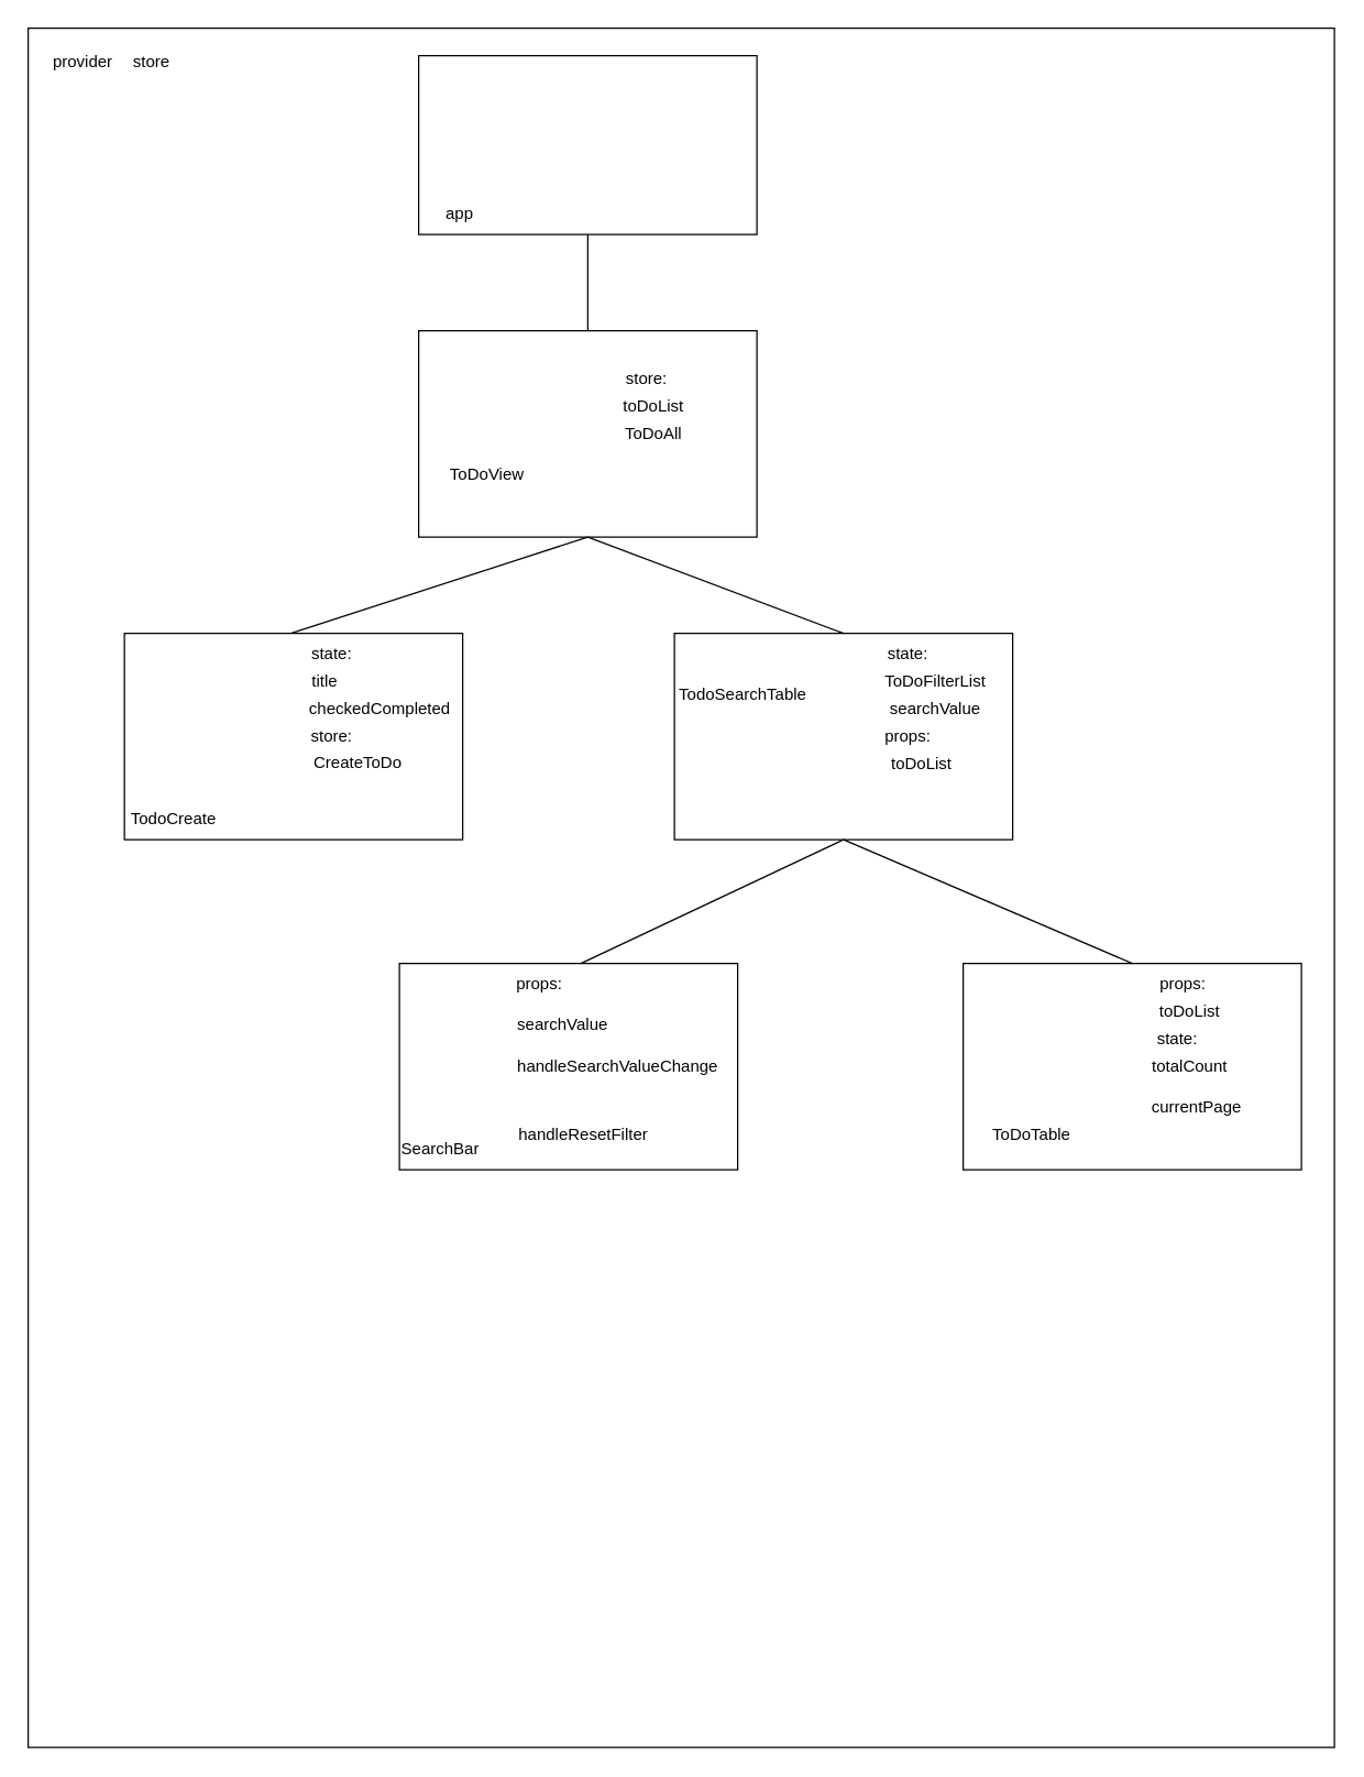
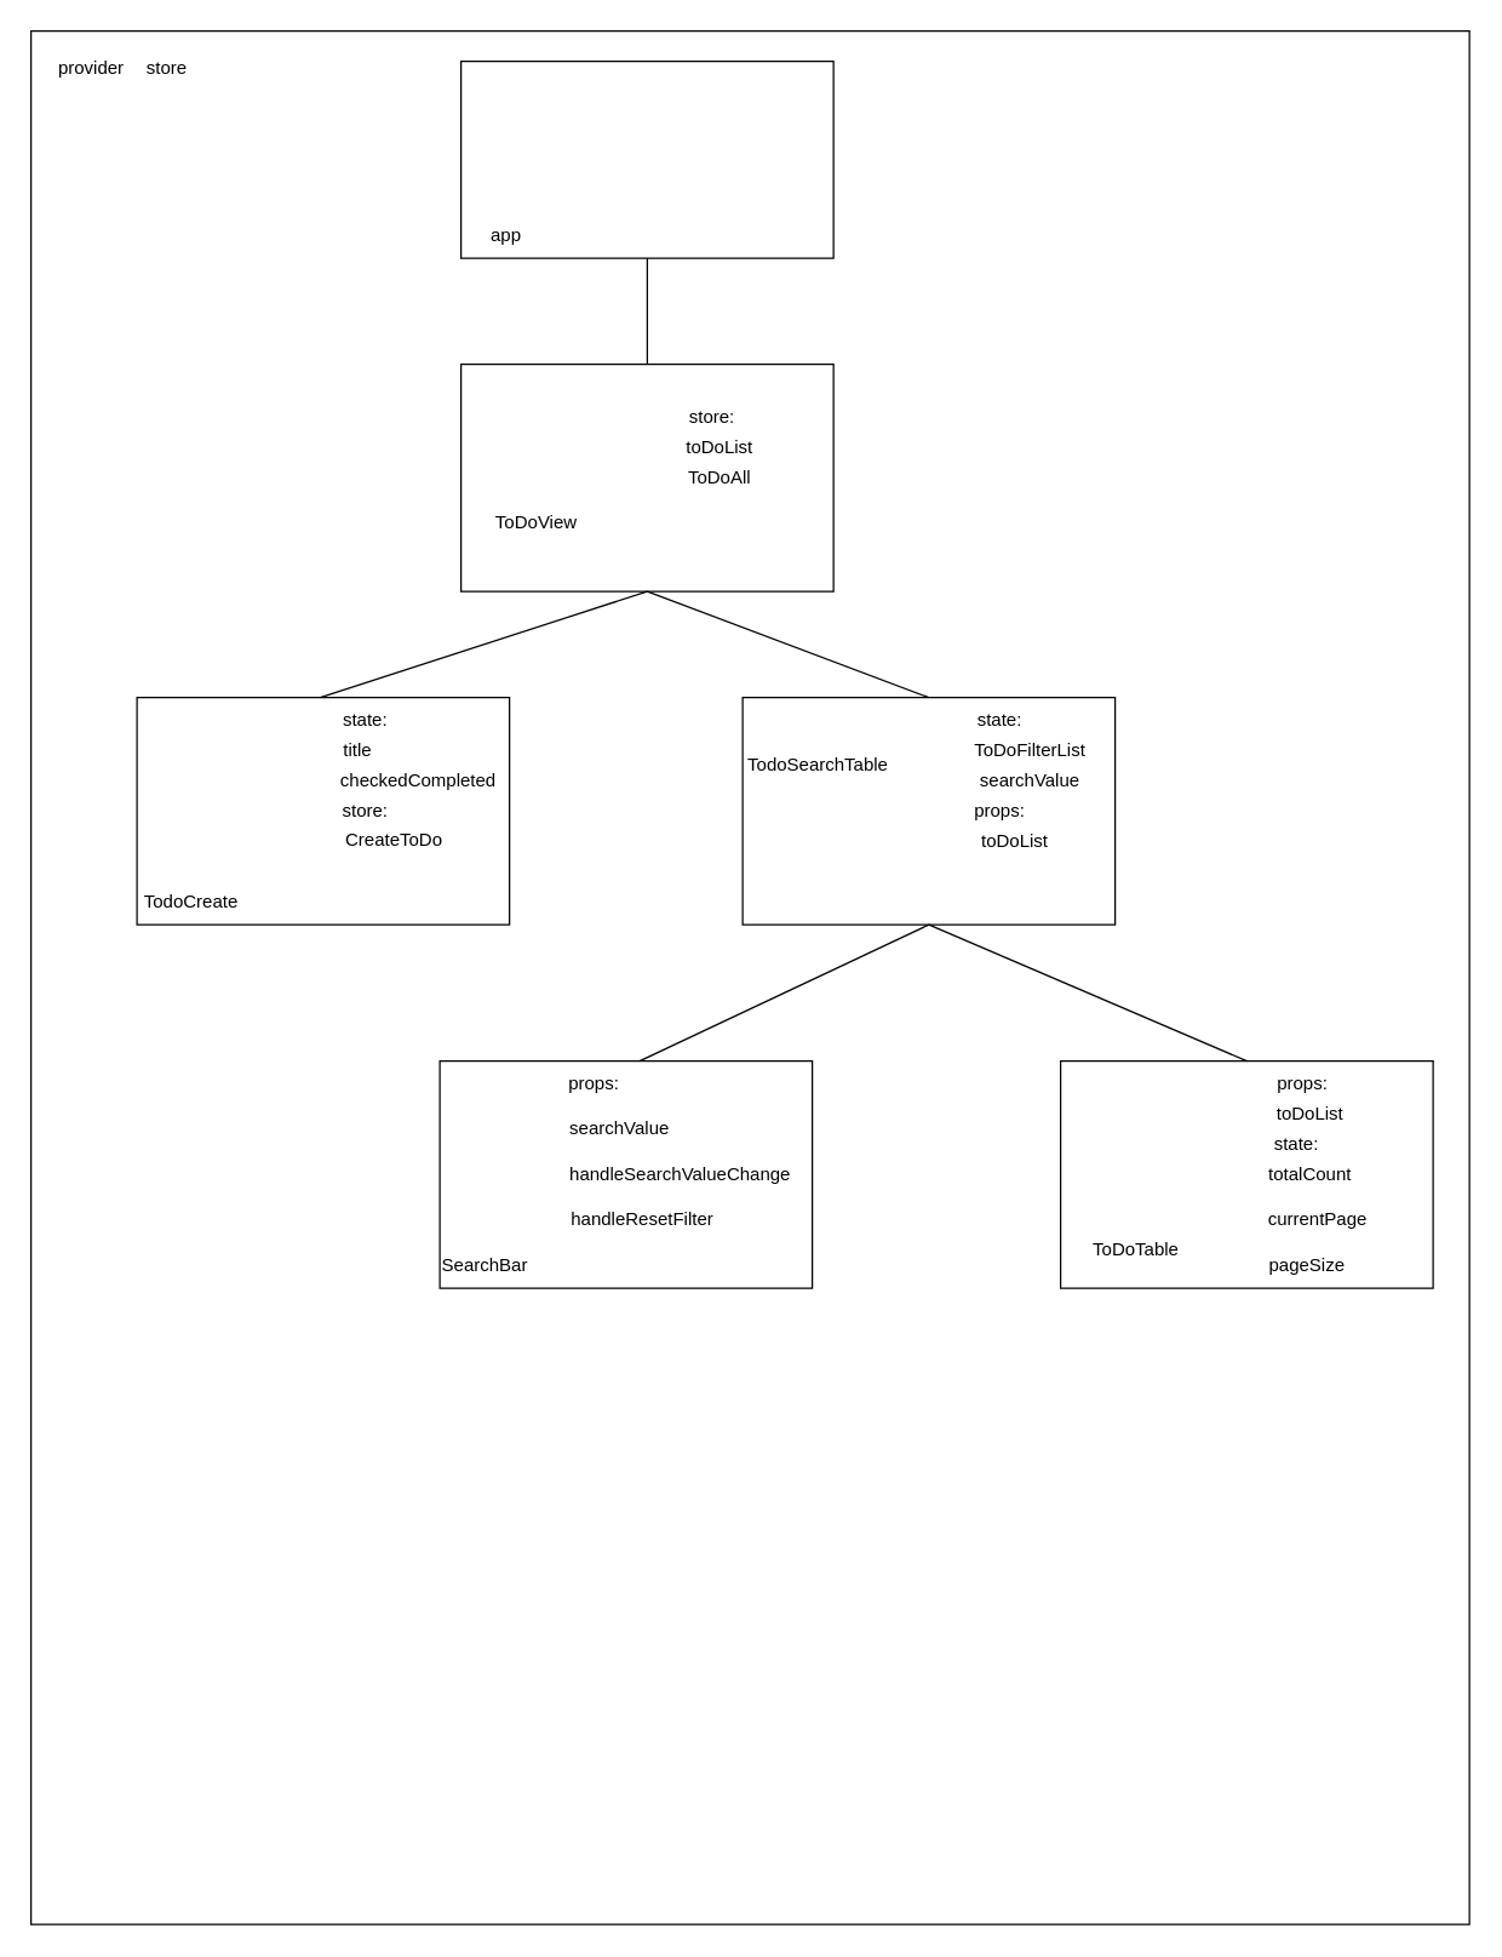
- <mxCell id="27" value="handleResetFilter" style="text;html=1;align=center;verticalAlign=middle;whiteSpace=wrap;rounded=0;" vertex="1" parent="1"><mxGeometry x="369" y="810" width="110" height="30" as="geometry" /></mxCell>
+ <mxCell id="27" value="handleResetFilter" style="text;html=1;align=center;verticalAlign=middle;whiteSpace=wrap;rounded=0;" vertex="1" parent="1"><mxGeometry x="369" y="790" width="110" height="30" as="geometry" /></mxCell>
+ <mxCell id="34" value="pageSize" style="text;html=1;align=center;verticalAlign=middle;whiteSpace=wrap;rounded=0;" vertex="1" parent="1"><mxGeometry x="830" y="820" width="66" height="30" as="geometry" /></mxCell>
